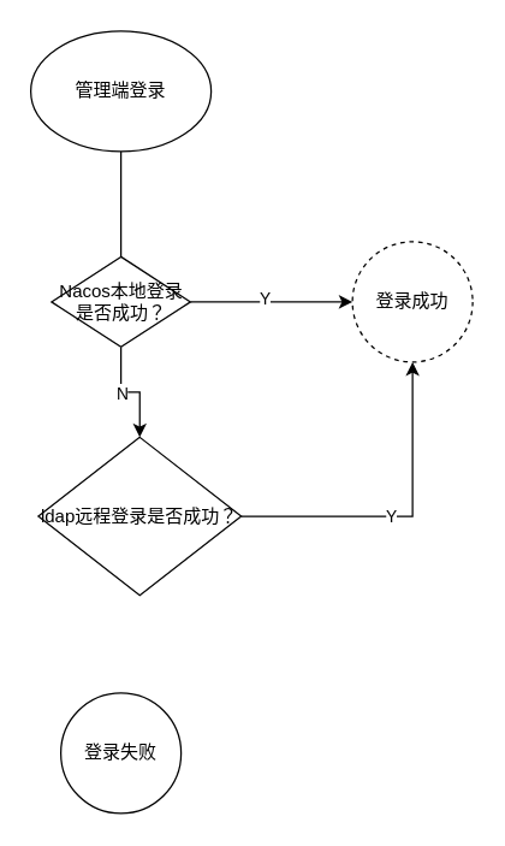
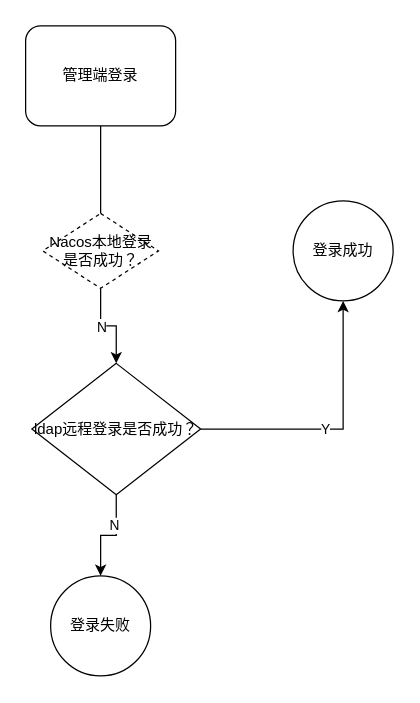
- <mxCell id="14" value="管理端登录" style="ellipse;whiteSpace=wrap;html=1;" vertex="1" parent="1"><mxGeometry x="20" y="20" width="120" height="80" as="geometry" /></mxCell>
+ <mxCell id="14" value="管理端登录" style="whiteSpace=wrap;html=1;rounded=1;" vertex="1" parent="1"><mxGeometry x="20" y="20" width="120" height="80" as="geometry" /></mxCell>
- <mxCell id="12" value="Nacos本地登录是否成功？" style="rhombus;whiteSpace=wrap;html=1;" vertex="1" parent="1"><mxGeometry x="33.75" y="170" width="92.5" height="60" as="geometry" /></mxCell>
+ <mxCell id="12" value="Nacos本地登录是否成功？" style="rhombus;whiteSpace=wrap;html=1;dashed=1;" vertex="1" parent="1"><mxGeometry x="33.75" y="170" width="92.5" height="60" as="geometry" /></mxCell>
- <mxCell id="10" style="edgeStyle=orthogonalEdgeStyle;rounded=0;orthogonalLoop=1;jettySize=auto;html=1;" edge="1" parent="1" source="12" target="13"><mxGeometry relative="1" as="geometry" /></mxCell>
- <mxCell id="11" value="Y" style="edgeLabel;html=1;align=center;verticalAlign=middle;resizable=0;points=[];" vertex="1" connectable="0" parent="10"><mxGeometry x="-0.088" y="3" relative="1" as="geometry"><mxPoint as="offset" /></mxGeometry></mxCell>
- <mxCell id="13" value="登录成功" style="ellipse;whiteSpace=wrap;html=1;aspect=fixed;dashed=1;" vertex="1" parent="1"><mxGeometry x="234" y="160" width="80" height="80" as="geometry" /></mxCell>
+ <mxCell id="13" value="登录成功" style="ellipse;whiteSpace=wrap;html=1;aspect=fixed;" vertex="1" parent="1"><mxGeometry x="234" y="160" width="80" height="80" as="geometry" /></mxCell>
+ <mxCell id="5" style="edgeStyle=orthogonalEdgeStyle;rounded=0;orthogonalLoop=1;jettySize=auto;html=1;" edge="1" parent="1" source="7" target="15"><mxGeometry relative="1" as="geometry"><mxPoint x="85" y="450" as="targetPoint" /></mxGeometry></mxCell>
+ <mxCell id="6" value="N" style="edgeLabel;html=1;align=center;verticalAlign=middle;resizable=0;points=[];" vertex="1" connectable="0" parent="5"><mxGeometry x="-0.372" y="-2" relative="1" as="geometry"><mxPoint as="offset" /></mxGeometry></mxCell>
